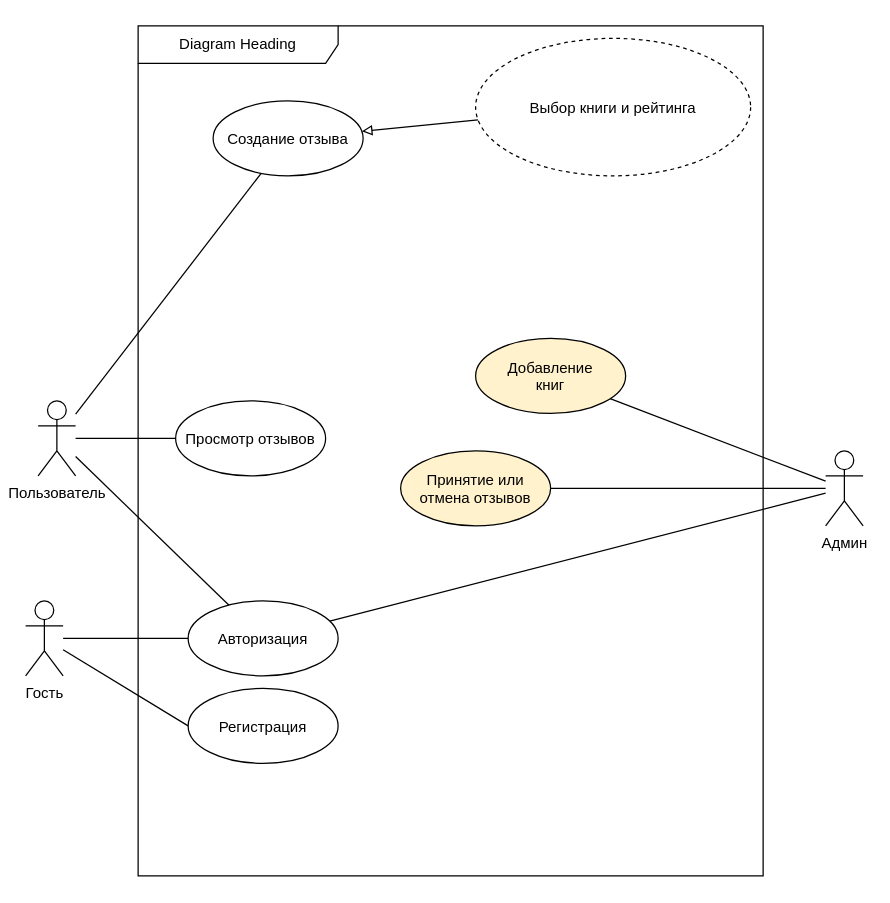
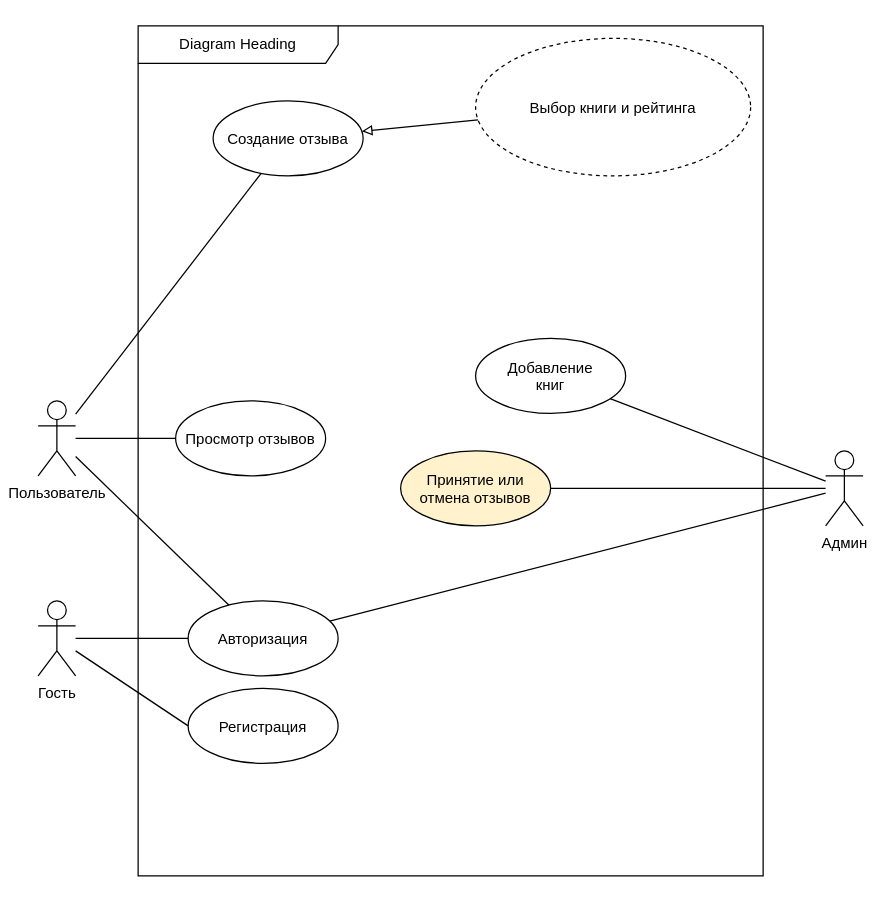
- <mxCell id="8" value="Добавление&#10;книг" style="ellipse;fillColor=#fff2cc;" vertex="1" parent="2"><mxGeometry x="270" y="250" width="120" height="60" as="geometry" /></mxCell>
+ <mxCell id="8" value="Добавление&#10;книг" style="ellipse;" vertex="1" parent="2"><mxGeometry x="270" y="250" width="120" height="60" as="geometry" /></mxCell>
- <mxCell id="13" value="Гость" style="shape=umlActor;verticalLabelPosition=bottom;verticalAlign=top;html=1;" vertex="1" parent="1"><mxGeometry x="20" y="480" width="30" height="60" as="geometry" /></mxCell>
+ <mxCell id="13" value="Гость" style="shape=umlActor;verticalLabelPosition=bottom;verticalAlign=top;html=1;" vertex="1" parent="1"><mxGeometry x="30" y="480" width="30" height="60" as="geometry" /></mxCell>
